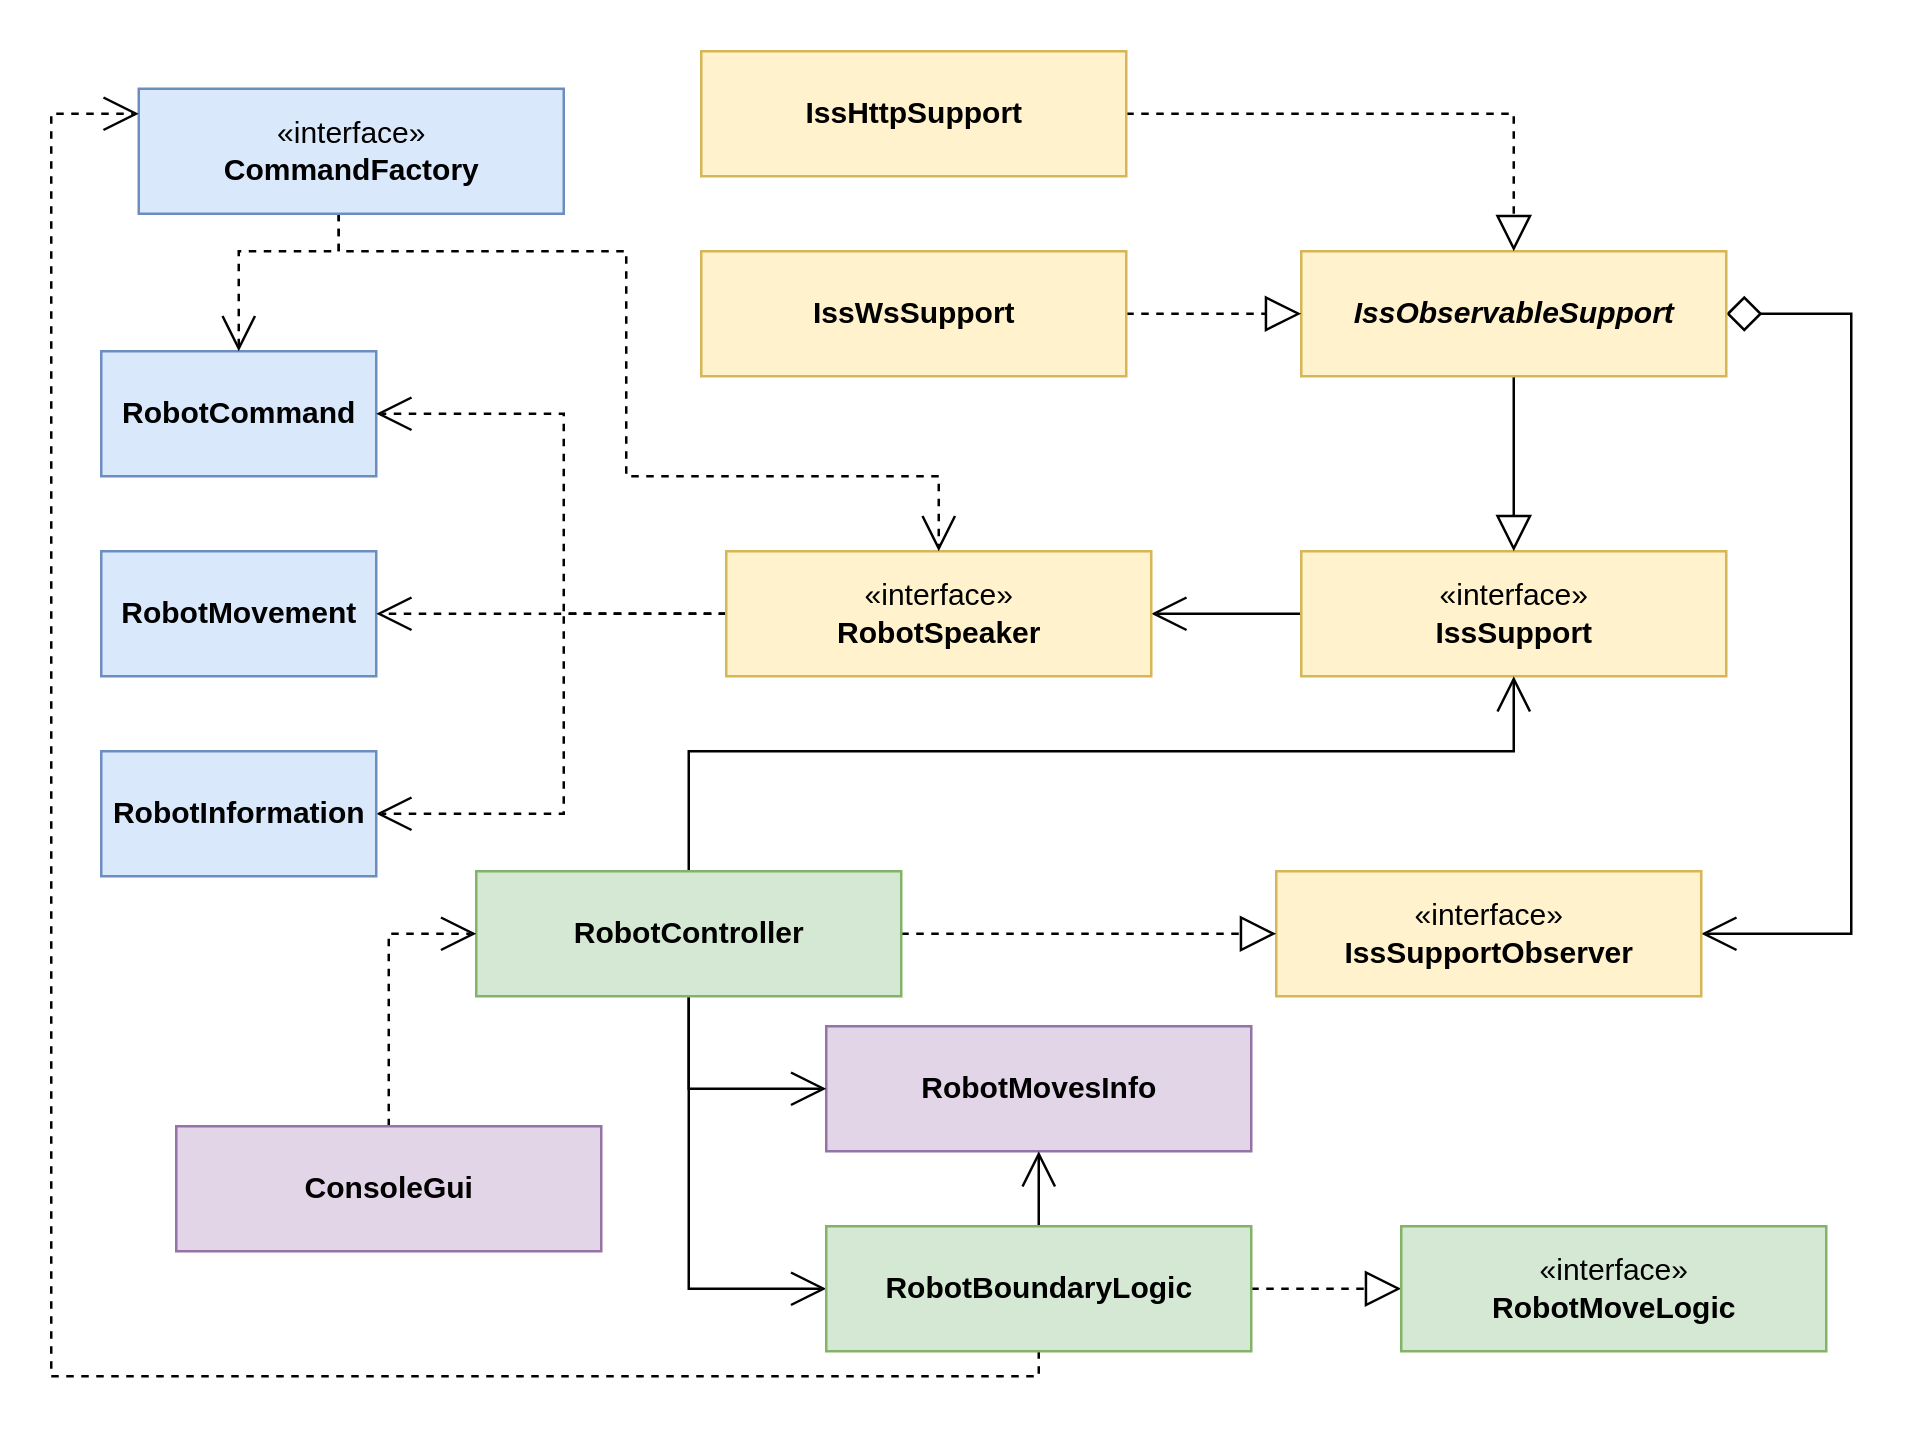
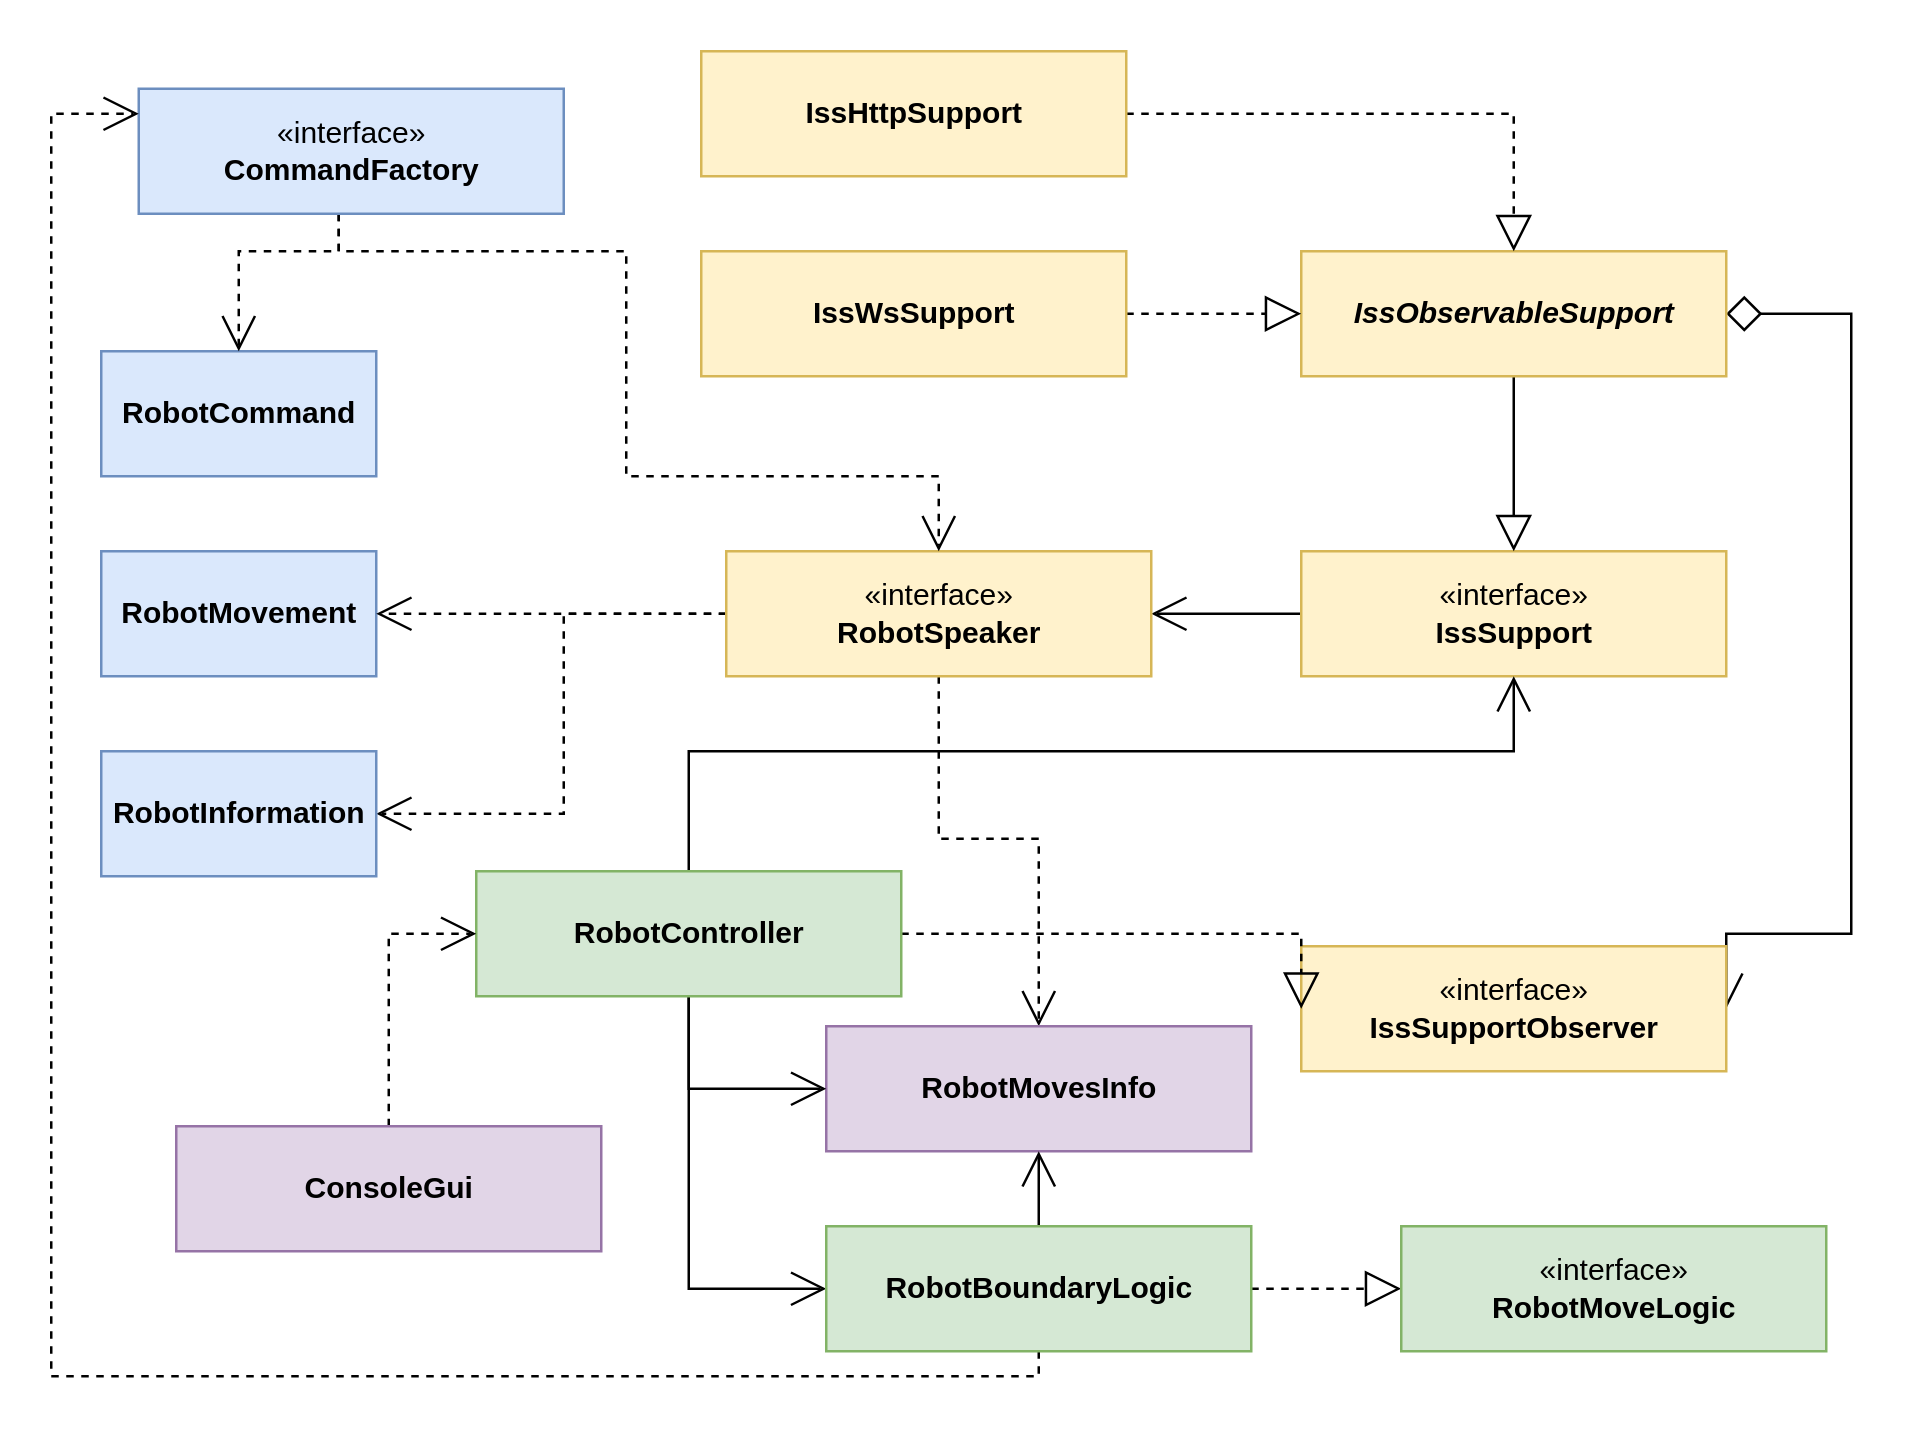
- <mxCell id="6" style="edgeStyle=orthogonalEdgeStyle;rounded=0;orthogonalLoop=1;jettySize=auto;html=1;dashed=1;endArrow=open;endFill=0;strokeWidth=1;endSize=12;entryX=1;entryY=0.5;entryDx=0;entryDy=0;" parent="1" source="9" target="2" edge="1"><mxGeometry relative="1" as="geometry" /></mxCell>
+ <mxCell id="6" style="edgeStyle=orthogonalEdgeStyle;rounded=0;orthogonalLoop=1;jettySize=auto;html=1;dashed=1;endArrow=open;endFill=0;strokeWidth=1;endSize=12;" parent="1" source="9" target="19" edge="1"><mxGeometry relative="1" as="geometry" /></mxCell>
- <mxCell id="17" value="«interface»&lt;br&gt;&lt;b&gt;IssSupportObserver&lt;/b&gt;" style="html=1;fillColor=#fff2cc;strokeColor=#d6b656;" parent="1" vertex="1"><mxGeometry x="510" y="348" width="170" height="50" as="geometry" /></mxCell>
+ <mxCell id="17" value="«interface»&lt;br&gt;&lt;b&gt;IssSupportObserver&lt;/b&gt;" style="html=1;fillColor=#fff2cc;strokeColor=#d6b656;" parent="1" vertex="1"><mxGeometry x="520" y="378" width="170" height="50" as="geometry" /></mxCell>
